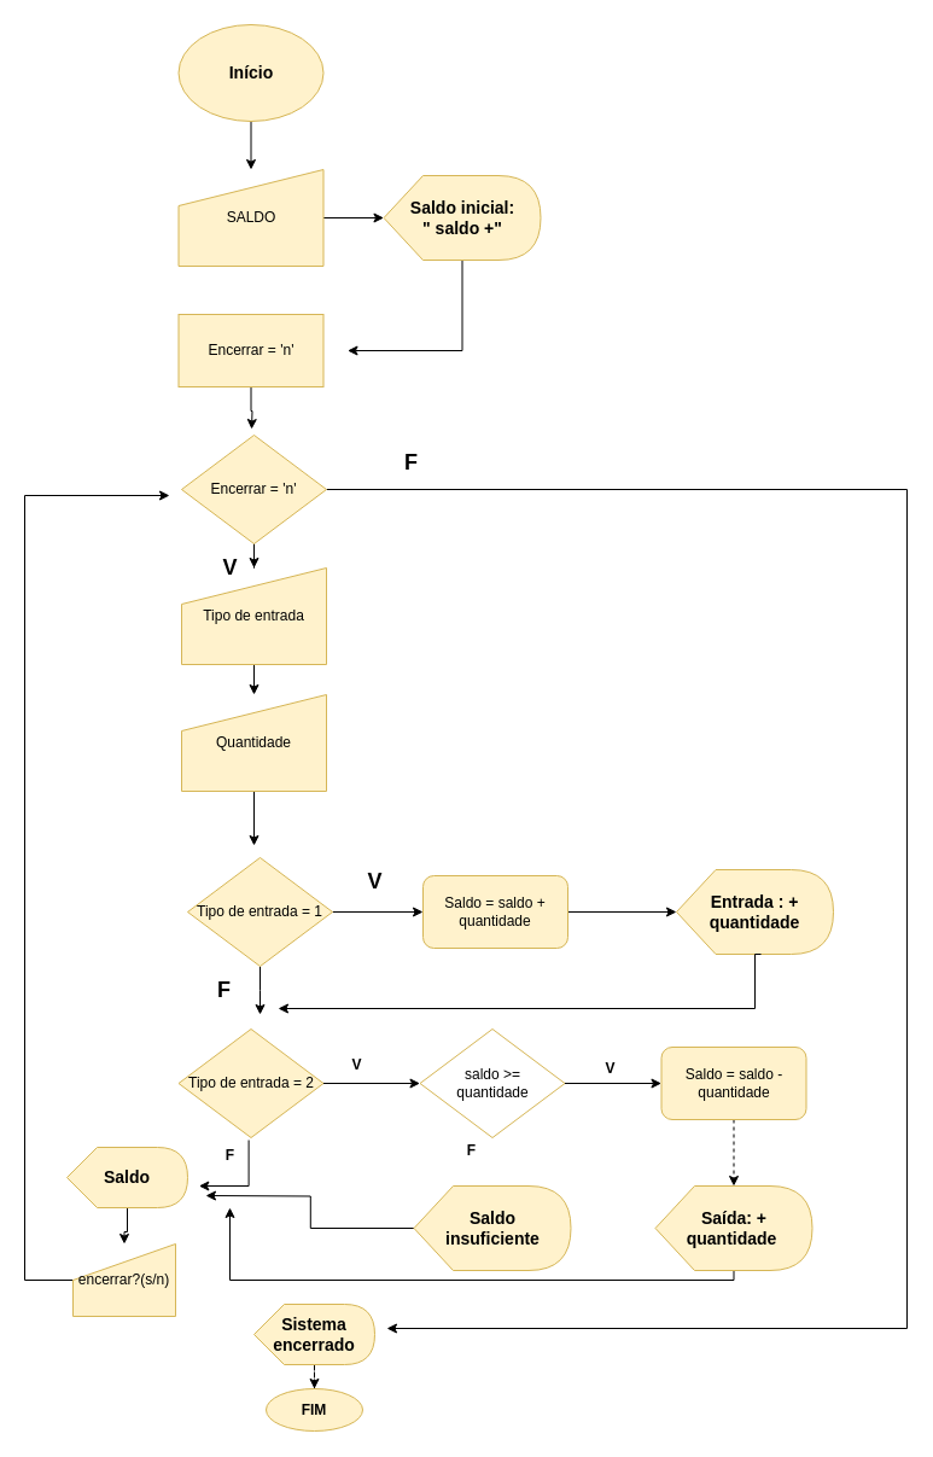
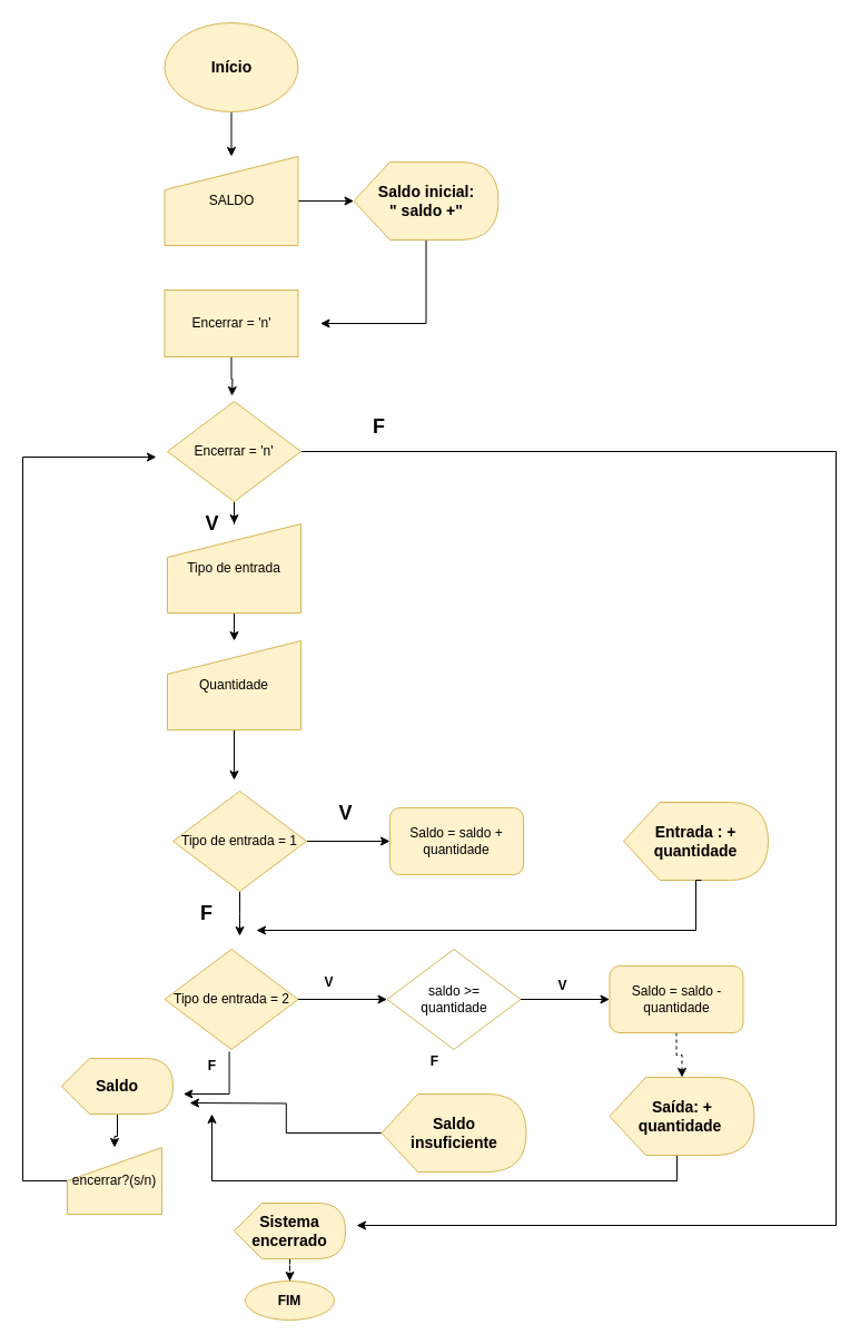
- <mxCell id="20" value="" style="edgeStyle=orthogonalEdgeStyle;rounded=0;orthogonalLoop=1;jettySize=auto;html=1;" edge="1" parent="1" source="21" target="22"><mxGeometry relative="1" as="geometry" /></mxCell>
- <mxCell id="37" value="&lt;span style=&quot;font-size: 14px;&quot;&gt;&lt;b&gt;Saída: + quantidade&amp;nbsp;&lt;/b&gt;&lt;/span&gt;" style="shape=display;whiteSpace=wrap;html=1;fillColor=#fff2cc;strokeColor=#d6b656;" vertex="1" parent="1"><mxGeometry x="542.5" y="982" width="130" height="70" as="geometry" /></mxCell>
+ <mxCell id="37" value="&lt;span style=&quot;font-size: 14px;&quot;&gt;&lt;b&gt;Saída: + quantidade&amp;nbsp;&lt;/b&gt;&lt;/span&gt;" style="shape=display;whiteSpace=wrap;html=1;fillColor=#fff2cc;strokeColor=#d6b656;" vertex="1" parent="1"><mxGeometry x="547.5" y="967" width="130" height="70" as="geometry" /></mxCell>
